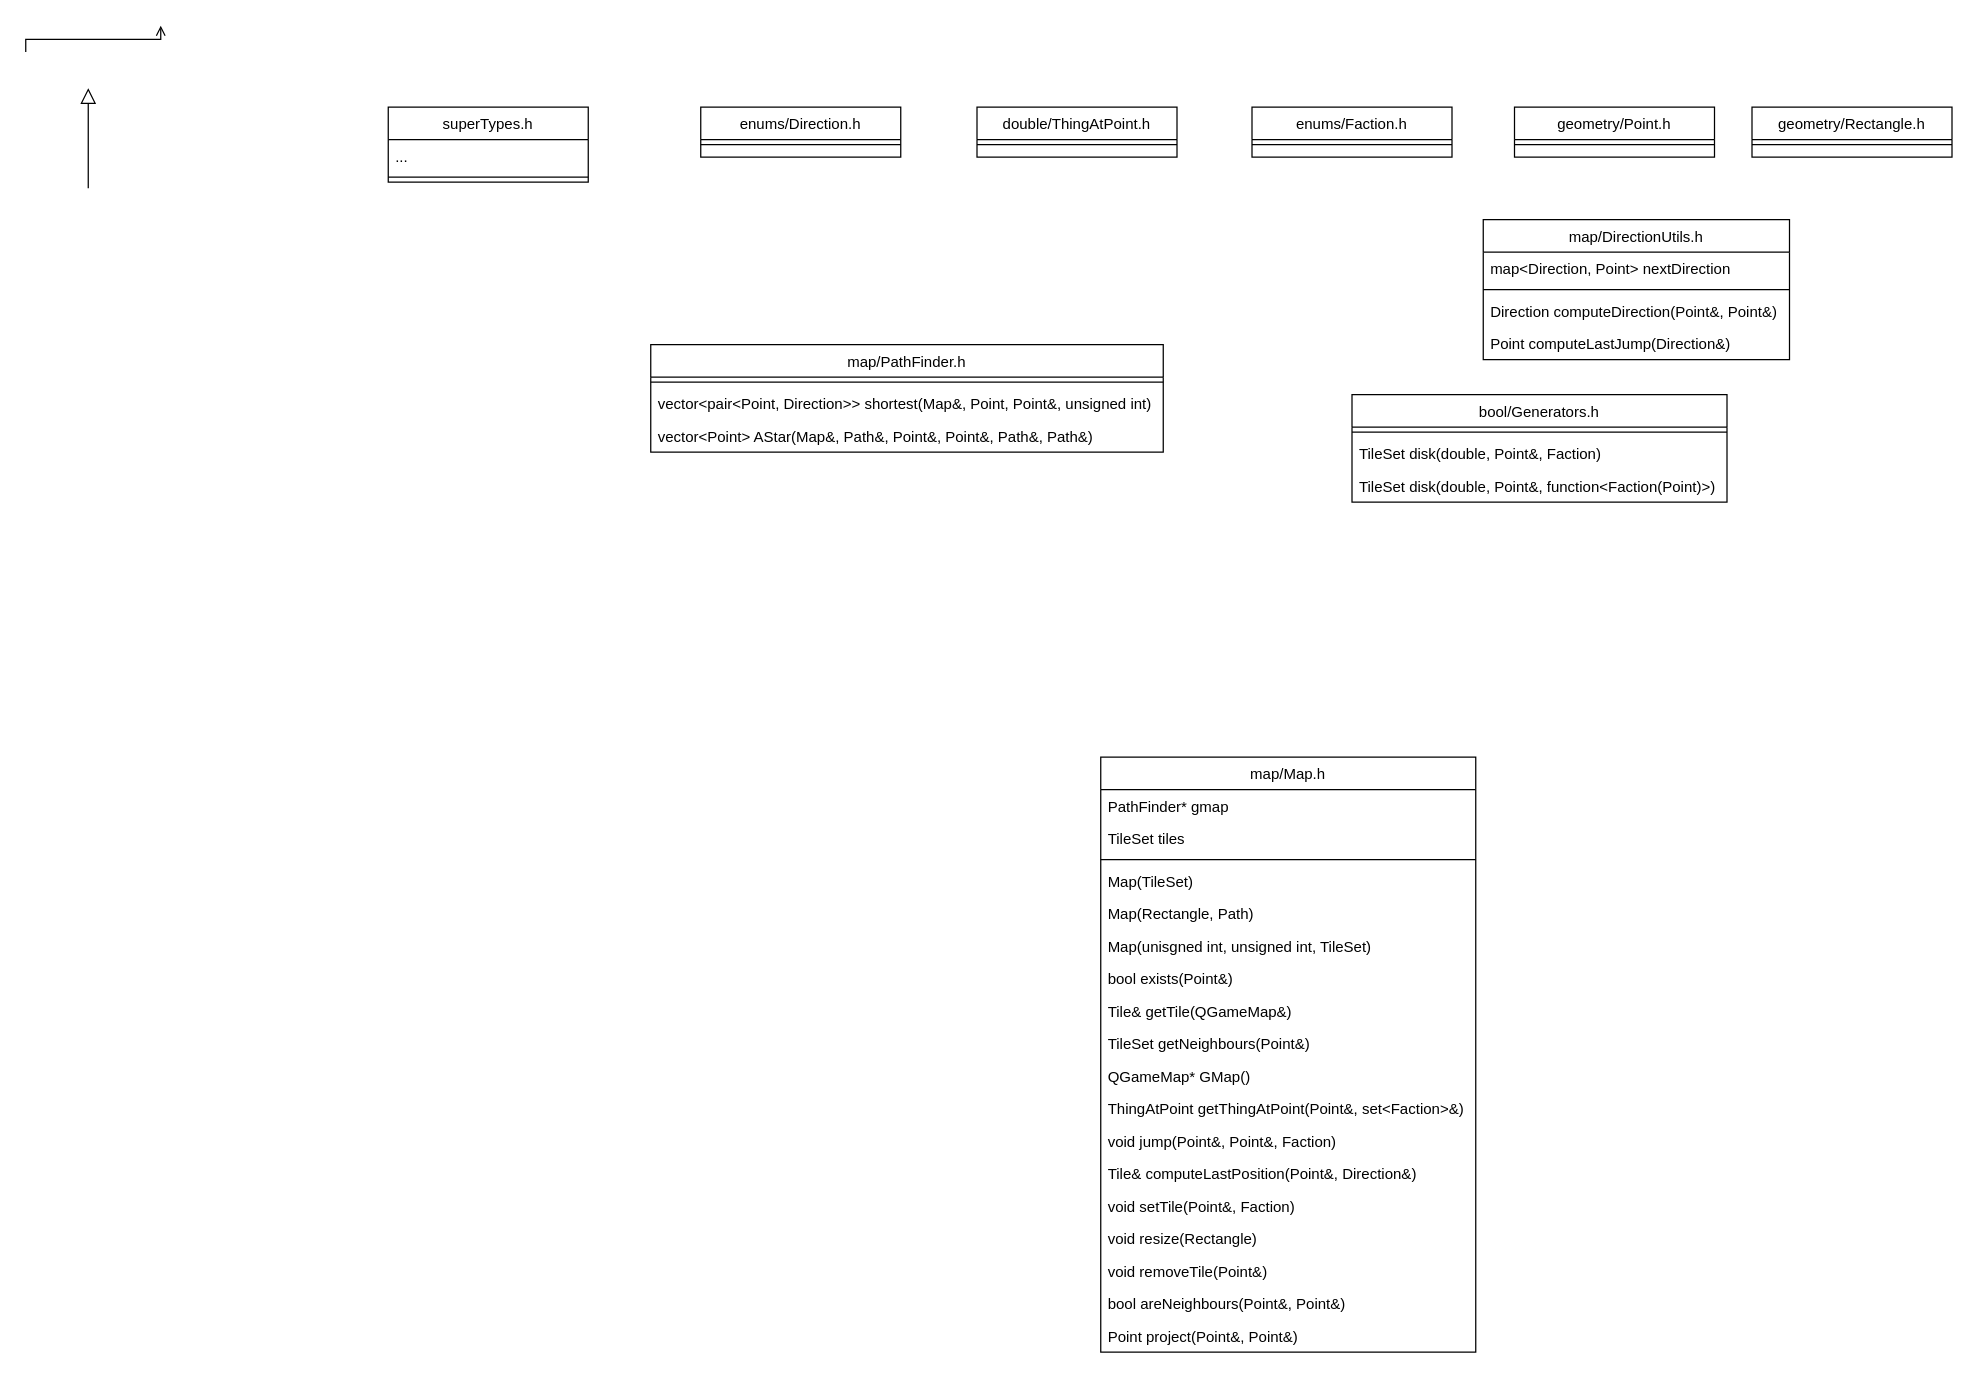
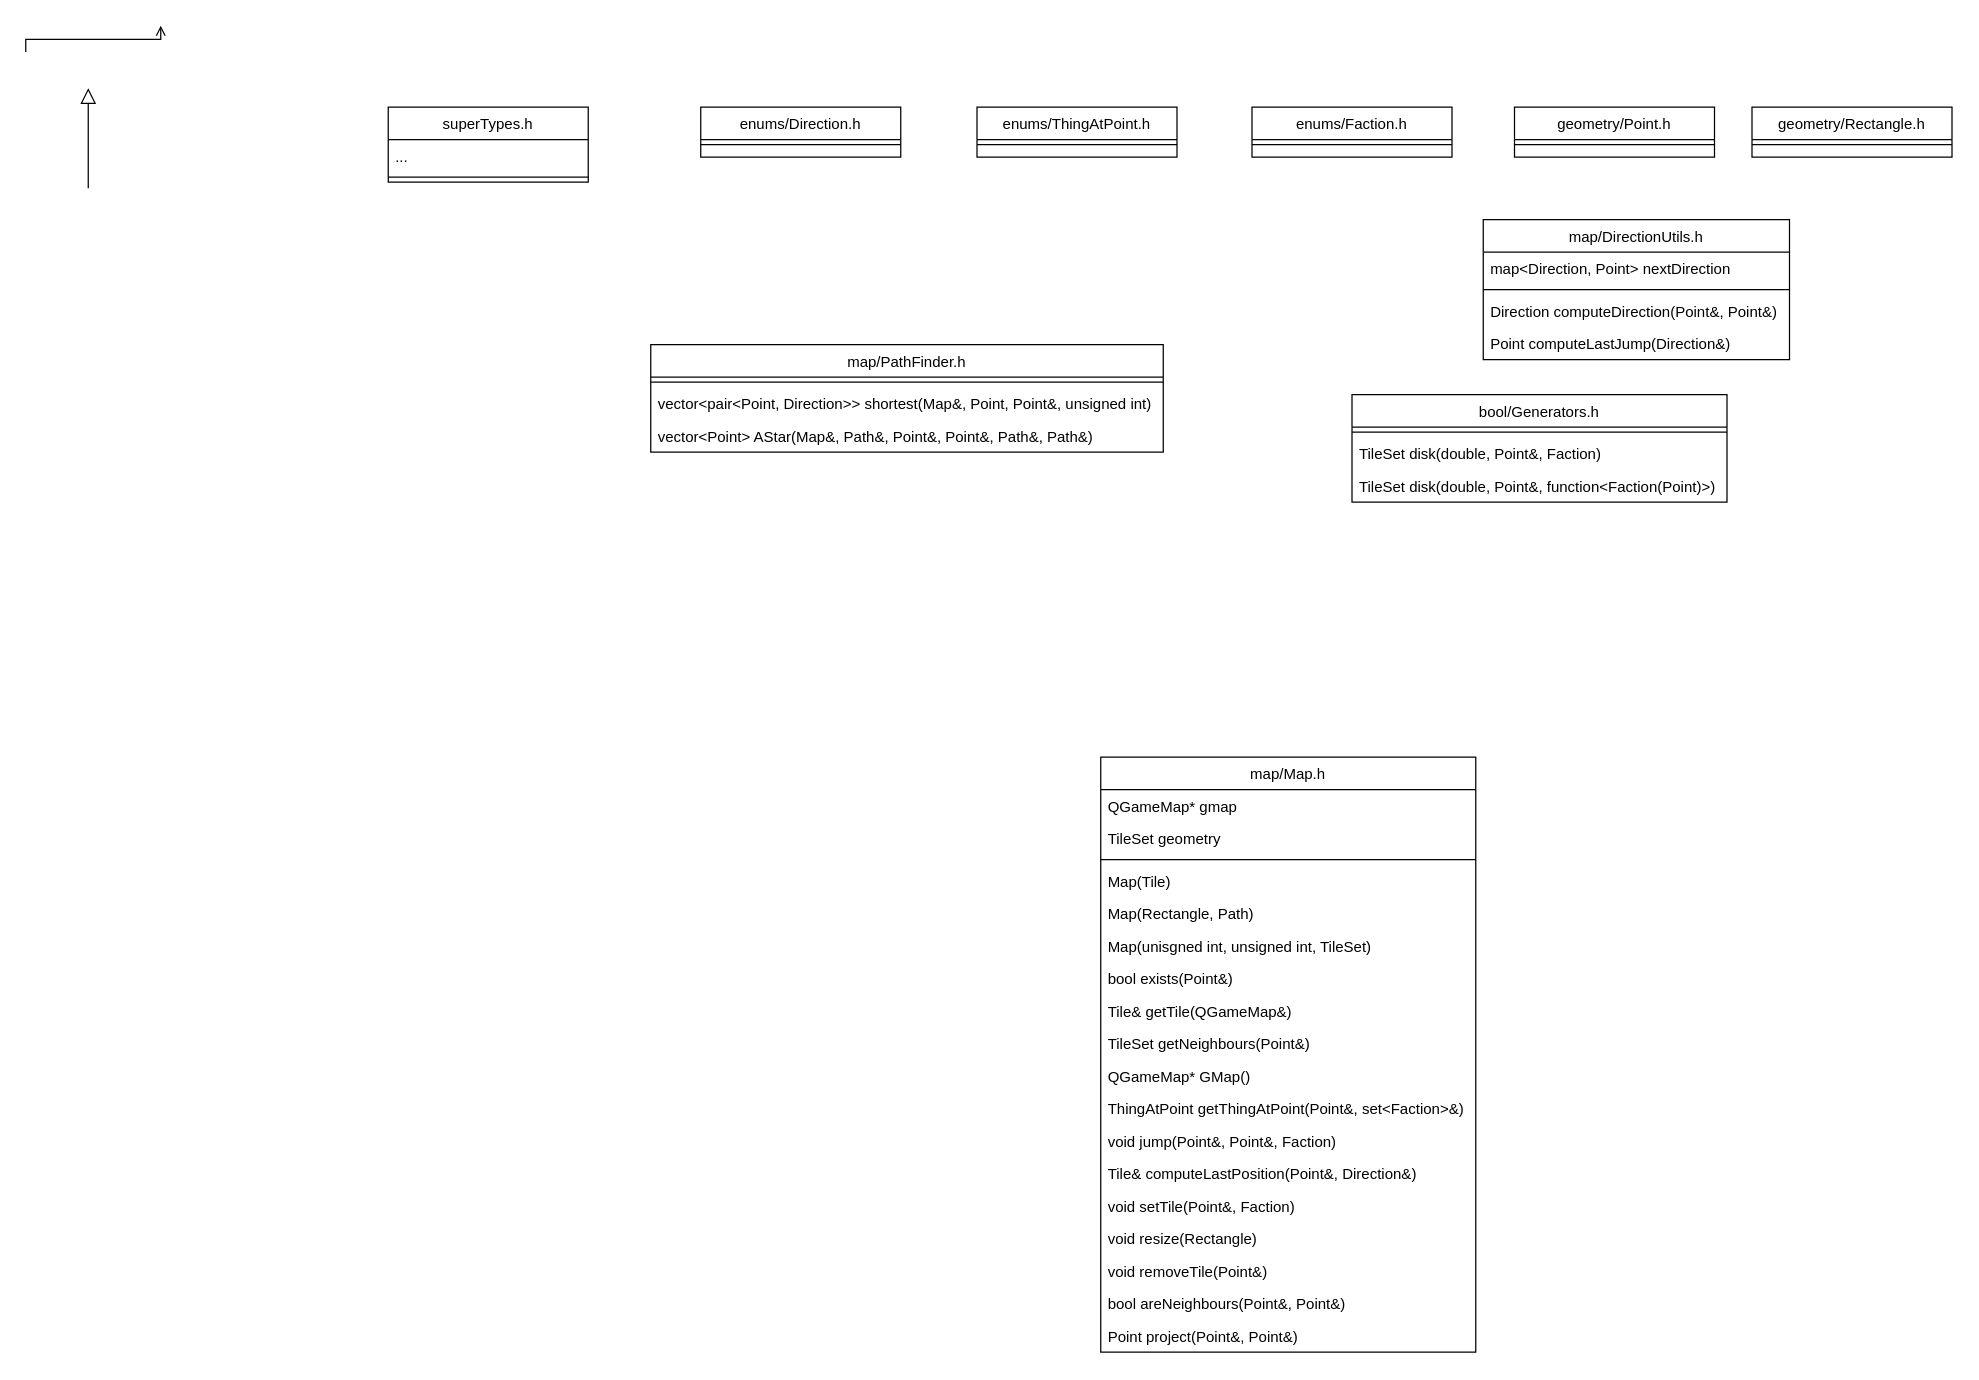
- <mxCell id="6" value="double/ThingAtPoint.h" style="swimlane;fontStyle=0;align=center;verticalAlign=top;childLayout=stackLayout;horizontal=1;startSize=26;horizontalStack=0;resizeParent=1;resizeLast=0;collapsible=1;marginBottom=0;rounded=0;shadow=0;strokeWidth=1;" vertex="1" parent="1"><mxGeometry x="781" y="85.29" width="160" height="40" as="geometry"><mxRectangle x="340" y="380" width="170" height="26" as="alternateBounds" /></mxGeometry></mxCell>
+ <mxCell id="6" value="enums/ThingAtPoint.h" style="swimlane;fontStyle=0;align=center;verticalAlign=top;childLayout=stackLayout;horizontal=1;startSize=26;horizontalStack=0;resizeParent=1;resizeLast=0;collapsible=1;marginBottom=0;rounded=0;shadow=0;strokeWidth=1;" vertex="1" parent="1"><mxGeometry x="781" y="85.29" width="160" height="40" as="geometry"><mxRectangle x="340" y="380" width="170" height="26" as="alternateBounds" /></mxGeometry></mxCell>
- <mxCell id="22" value="PathFinder* gmap" style="text;align=left;verticalAlign=top;spacingLeft=4;spacingRight=4;overflow=hidden;rotatable=0;points=[[0,0.5],[1,0.5]];portConstraint=eastwest;" vertex="1" parent="21"><mxGeometry y="26" width="300" height="26" as="geometry" /></mxCell>
+ <mxCell id="22" value="QGameMap* gmap" style="text;align=left;verticalAlign=top;spacingLeft=4;spacingRight=4;overflow=hidden;rotatable=0;points=[[0,0.5],[1,0.5]];portConstraint=eastwest;" vertex="1" parent="21"><mxGeometry y="26" width="300" height="26" as="geometry" /></mxCell>
- <mxCell id="23" value="TileSet tiles" style="text;align=left;verticalAlign=top;spacingLeft=4;spacingRight=4;overflow=hidden;rotatable=0;points=[[0,0.5],[1,0.5]];portConstraint=eastwest;" vertex="1" parent="21"><mxGeometry y="52" width="300" height="26" as="geometry" /></mxCell>
+ <mxCell id="23" value="TileSet geometry" style="text;align=left;verticalAlign=top;spacingLeft=4;spacingRight=4;overflow=hidden;rotatable=0;points=[[0,0.5],[1,0.5]];portConstraint=eastwest;" vertex="1" parent="21"><mxGeometry y="52" width="300" height="26" as="geometry" /></mxCell>
- <mxCell id="25" value="Map(TileSet)" style="text;align=left;verticalAlign=top;spacingLeft=4;spacingRight=4;overflow=hidden;rotatable=0;points=[[0,0.5],[1,0.5]];portConstraint=eastwest;" vertex="1" parent="21"><mxGeometry y="86" width="300" height="26" as="geometry" /></mxCell>
+ <mxCell id="25" value="Map(Tile)" style="text;align=left;verticalAlign=top;spacingLeft=4;spacingRight=4;overflow=hidden;rotatable=0;points=[[0,0.5],[1,0.5]];portConstraint=eastwest;" vertex="1" parent="21"><mxGeometry y="86" width="300" height="26" as="geometry" /></mxCell>
